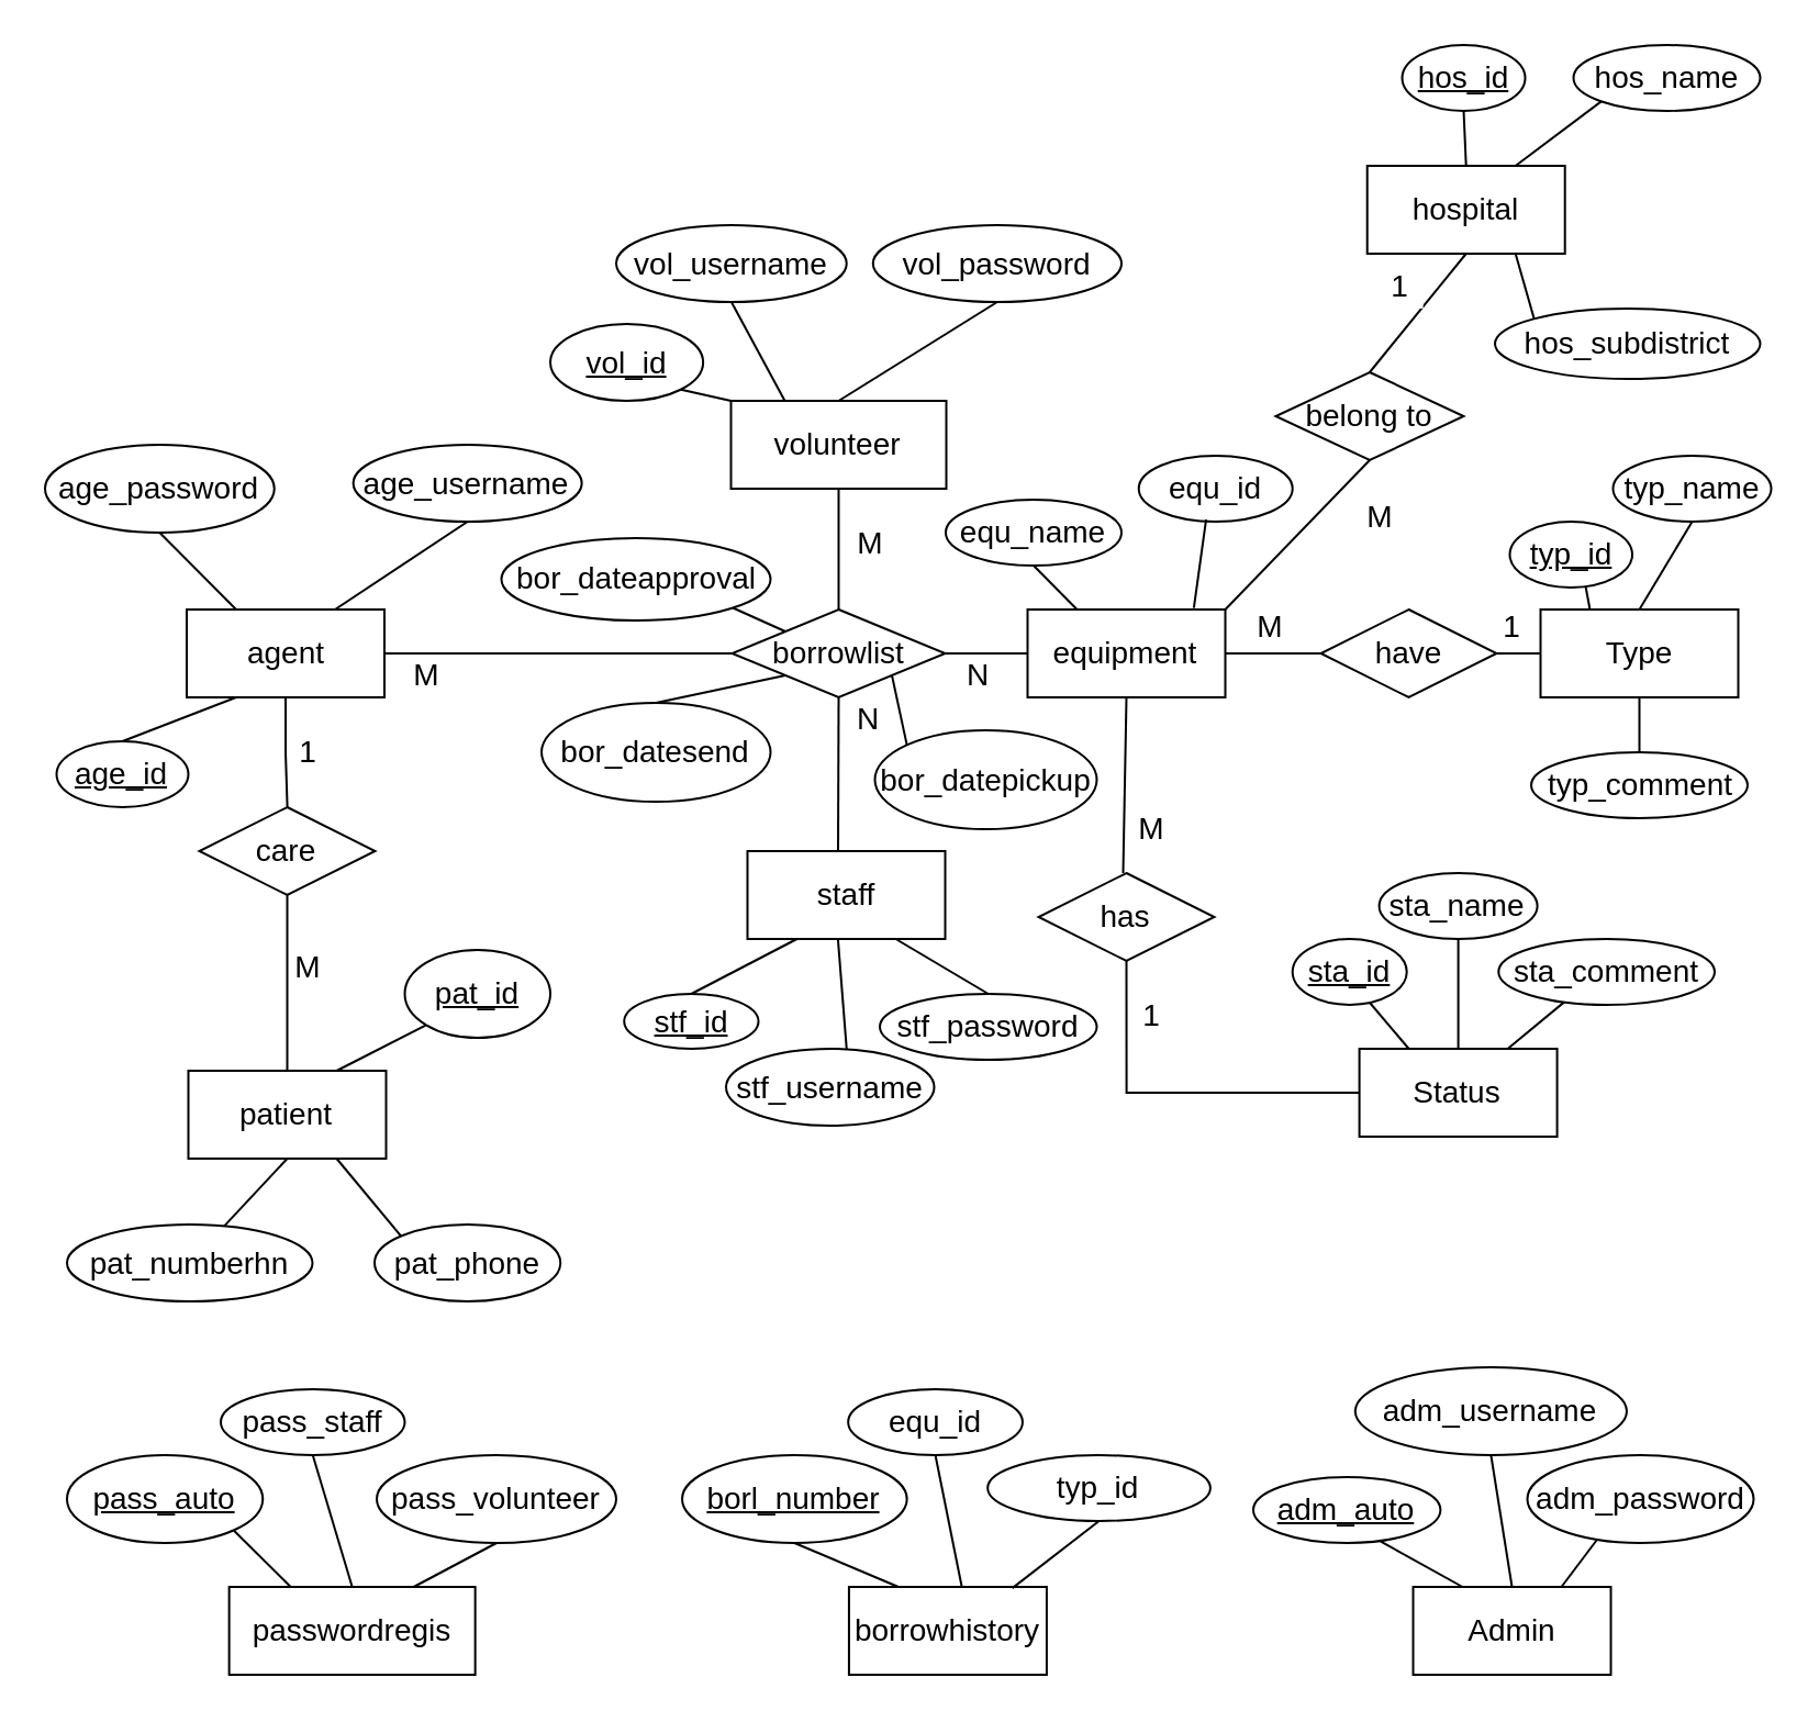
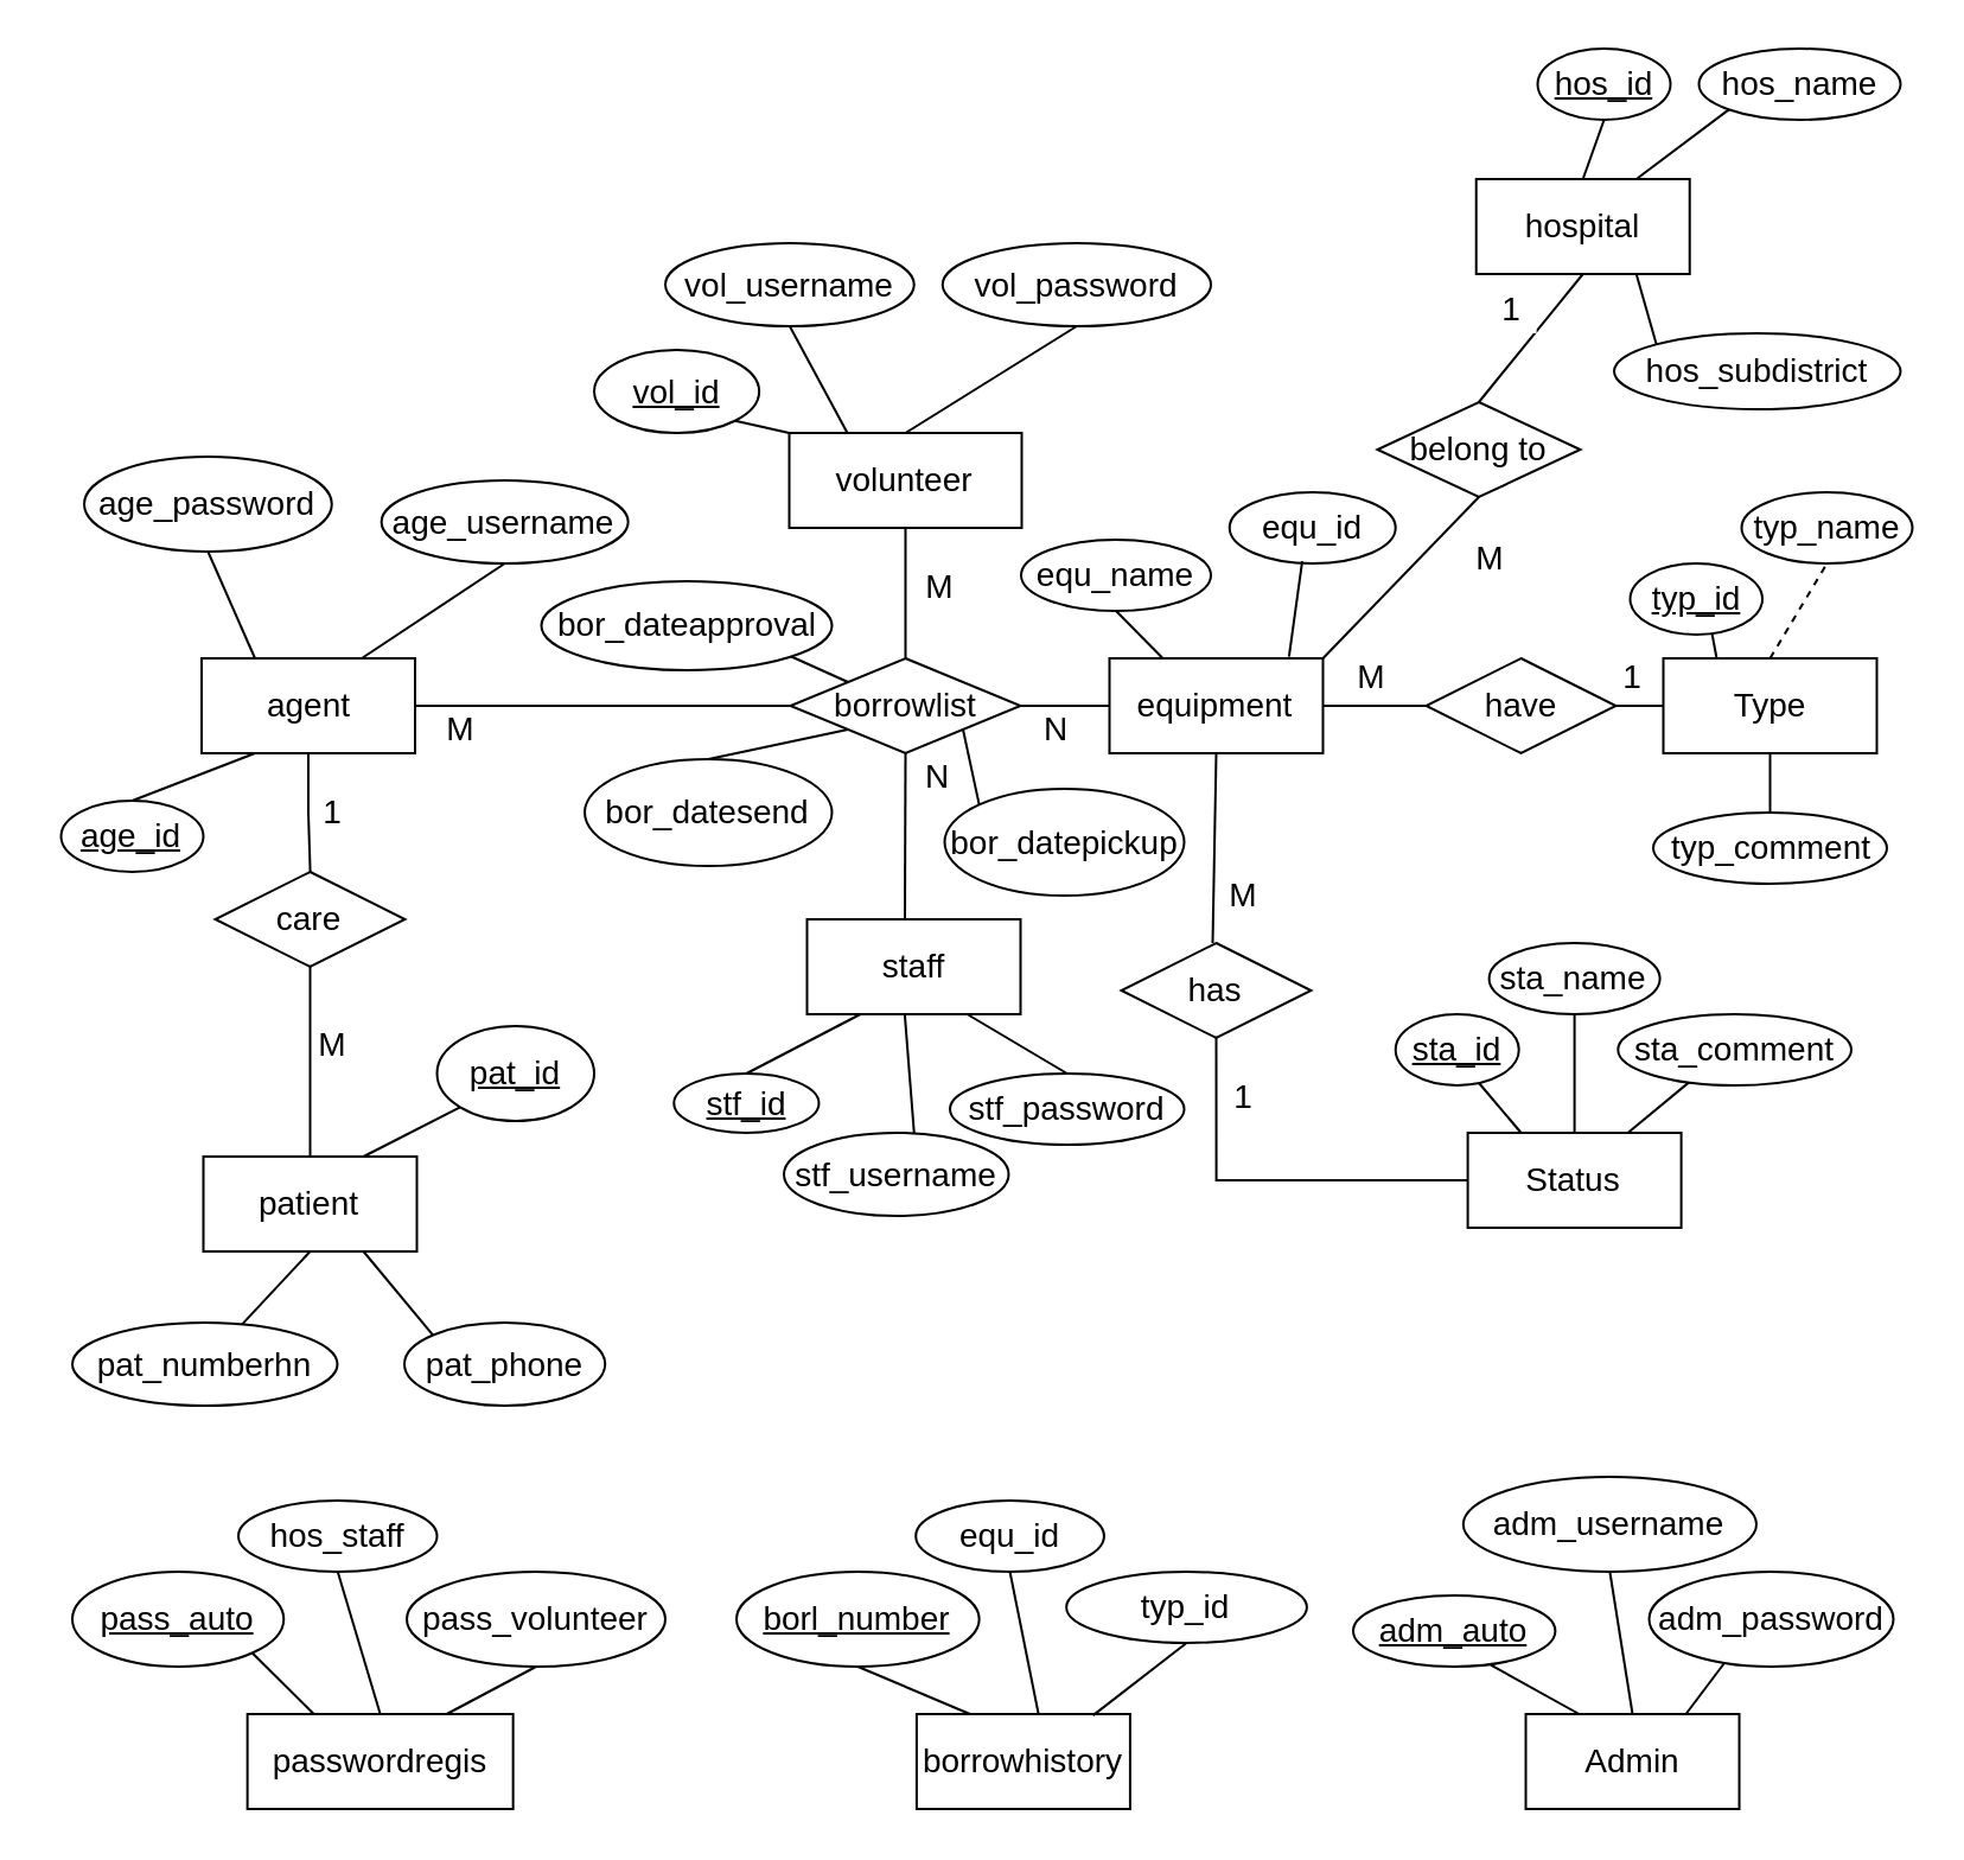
- <mxCell id="68" value="&lt;span&gt;&lt;u&gt;hos_id&lt;/u&gt;&lt;/span&gt;" style="ellipse;whiteSpace=wrap;html=1;fontSize=14;fontColor=#000000;fillColor=light-dark(#FFFFFF,var(--ge-dark-color, #121212));" parent="1" vertex="1"><mxGeometry x="637.76" y="20" width="56" height="30" as="geometry" /></mxCell>
+ <mxCell id="68" value="&lt;span&gt;&lt;u&gt;hos_id&lt;/u&gt;&lt;/span&gt;" style="ellipse;whiteSpace=wrap;html=1;fontSize=14;fontColor=#000000;fillColor=light-dark(#FFFFFF,var(--ge-dark-color, #121212));" parent="1" vertex="1"><mxGeometry x="647.76" y="20" width="56" height="30" as="geometry" /></mxCell>
- <mxCell id="41" value="&lt;font&gt;age_password&lt;/font&gt;" style="ellipse;whiteSpace=wrap;html=1;fontSize=14;" parent="1" vertex="1"><mxGeometry x="20" y="202" width="104.38" height="40" as="geometry" /></mxCell>
+ <mxCell id="41" value="&lt;font&gt;age_password&lt;/font&gt;" style="ellipse;whiteSpace=wrap;html=1;fontSize=14;" parent="1" vertex="1"><mxGeometry x="35" y="192" width="104.38" height="40" as="geometry" /></mxCell>
- <mxCell id="47" value="" style="endArrow=none;html=1;rounded=0;exitX=0.5;exitY=0;exitDx=0;exitDy=0;entryX=0.5;entryY=1;entryDx=0;entryDy=0;fontSize=14;" parent="1" source="15" target="46" edge="1"><mxGeometry width="50" height="50" relative="1" as="geometry"><mxPoint x="783.75" y="234.5" as="sourcePoint" /><mxPoint x="802.75" y="194.5" as="targetPoint" /></mxGeometry></mxCell>
+ <mxCell id="47" value="" style="endArrow=none;html=1;rounded=0;exitX=0.5;exitY=0;exitDx=0;exitDy=0;entryX=0.5;entryY=1;entryDx=0;entryDy=0;fontSize=14;dashed=1;" parent="1" source="15" target="46" edge="1"><mxGeometry width="50" height="50" relative="1" as="geometry"><mxPoint x="783.75" y="234.5" as="sourcePoint" /><mxPoint x="802.75" y="194.5" as="targetPoint" /></mxGeometry></mxCell>
- <mxCell id="91" value="&lt;font&gt;pass_staff&lt;/font&gt;" style="ellipse;whiteSpace=wrap;html=1;fontSize=14;" parent="1" vertex="1"><mxGeometry x="100" y="632" width="83.75" height="30" as="geometry" /></mxCell>
+ <mxCell id="91" value="&lt;font&gt;hos_staff&lt;/font&gt;" style="ellipse;whiteSpace=wrap;html=1;fontSize=14;" parent="1" vertex="1"><mxGeometry x="100" y="632" width="83.75" height="30" as="geometry" /></mxCell>
